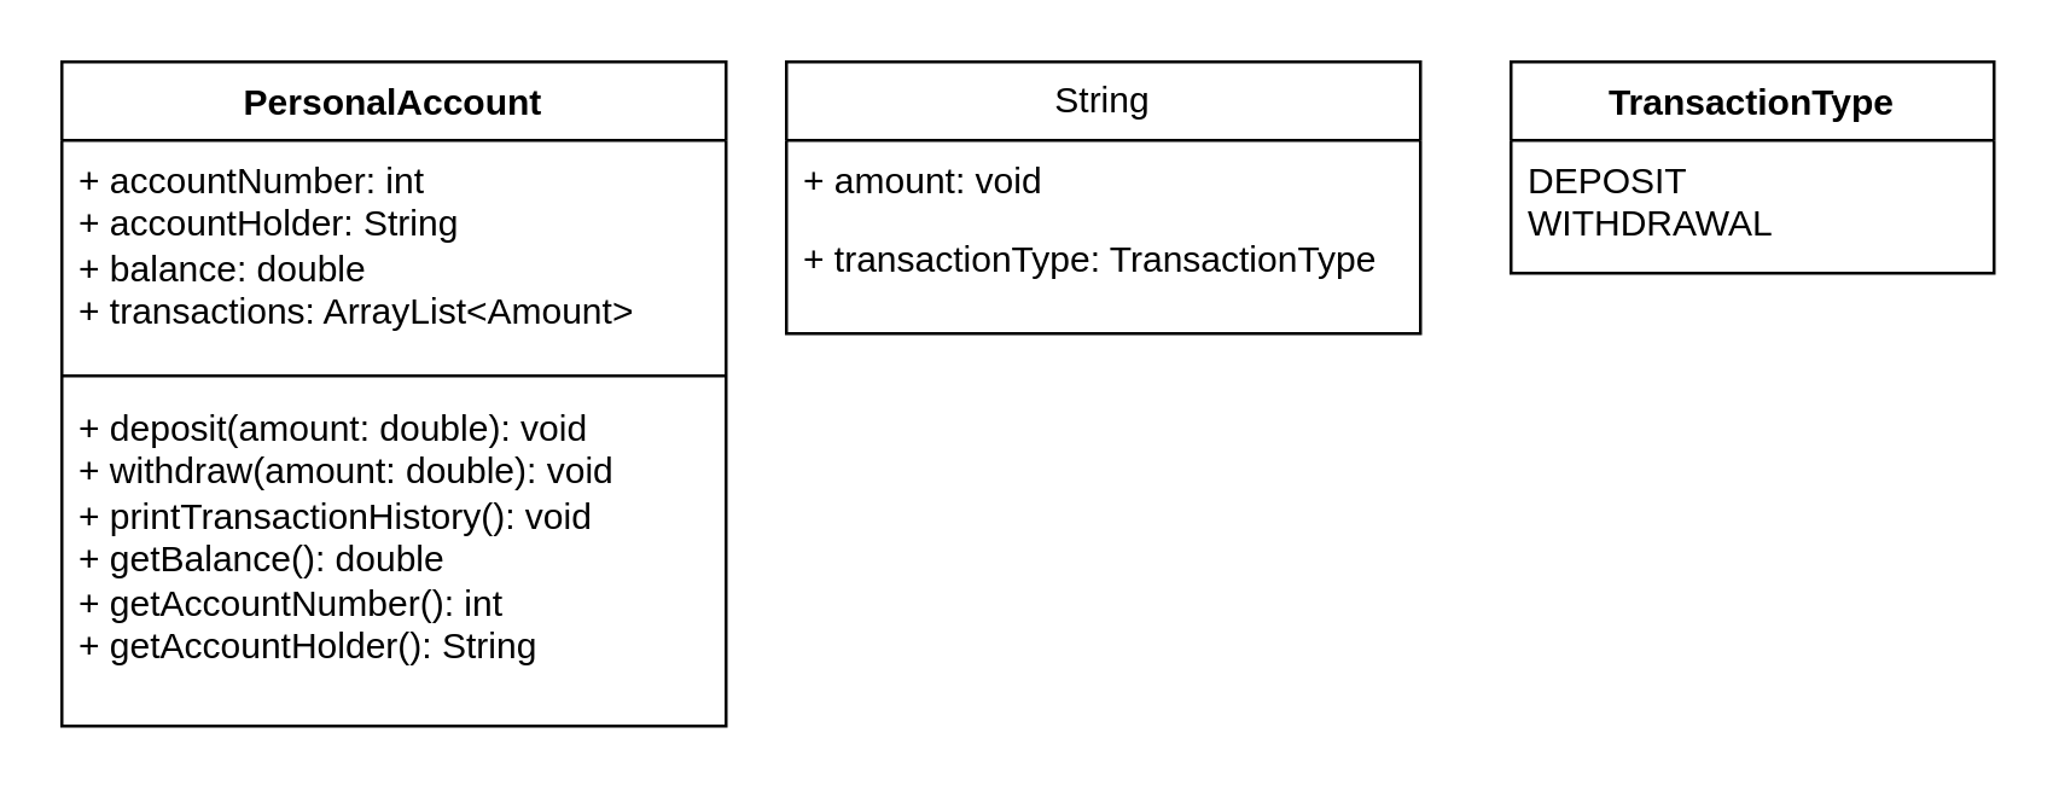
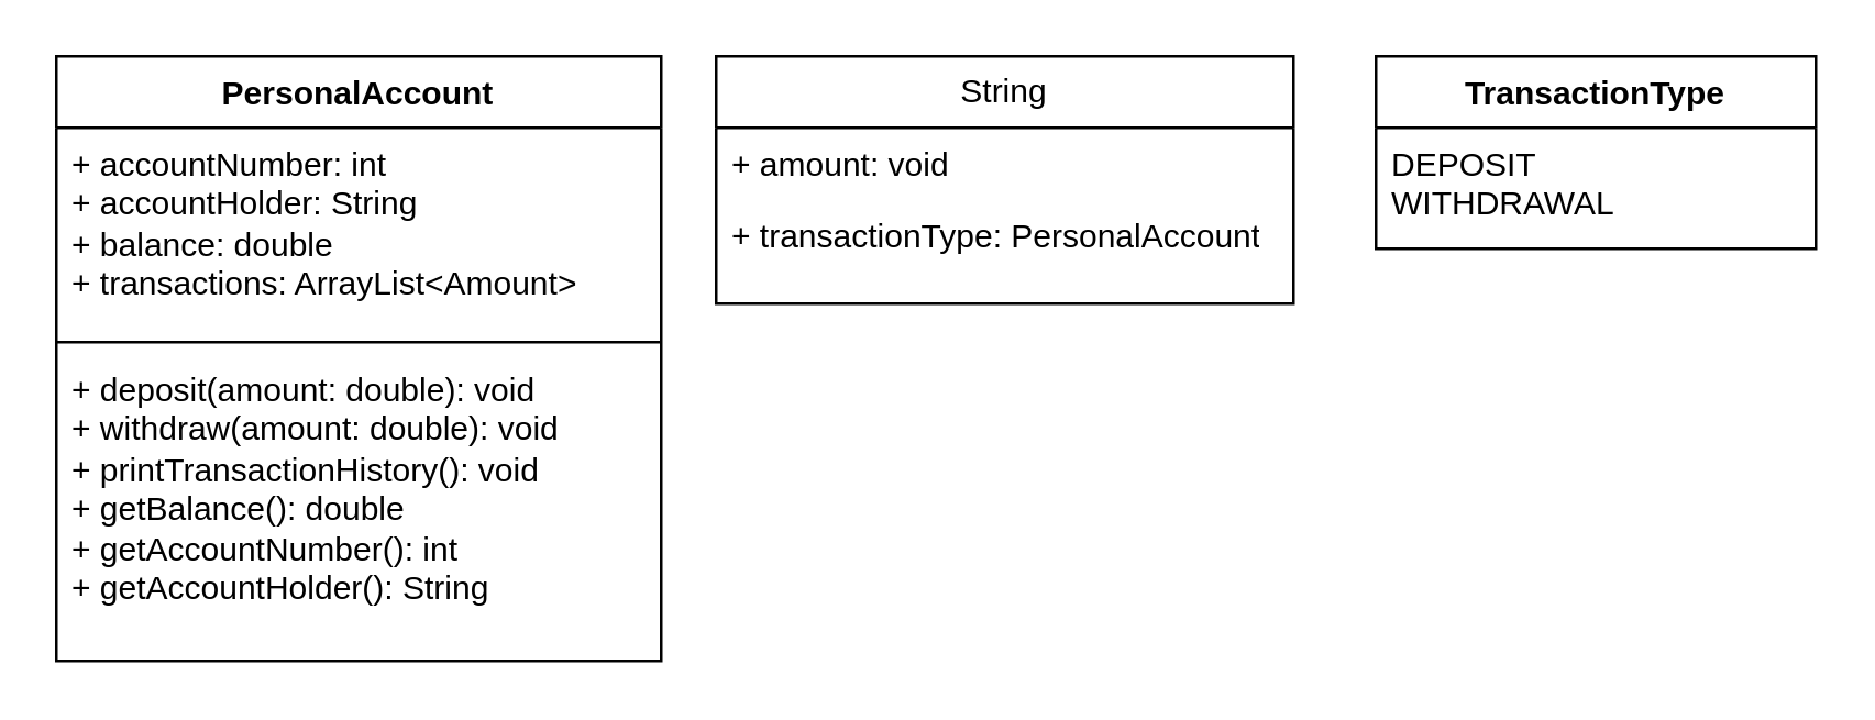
- <mxCell id="8" value="+ transactionType: TransactionType" style="text;strokeColor=none;fillColor=none;align=left;verticalAlign=top;spacingLeft=4;spacingRight=4;overflow=hidden;rotatable=0;points=[[0,0.5],[1,0.5]];portConstraint=eastwest;whiteSpace=wrap;html=1;" vertex="1" parent="6"><mxGeometry y="52" width="210" height="38" as="geometry" /></mxCell>
+ <mxCell id="8" value="+ transactionType: PersonalAccount" style="text;strokeColor=none;fillColor=none;align=left;verticalAlign=top;spacingLeft=4;spacingRight=4;overflow=hidden;rotatable=0;points=[[0,0.5],[1,0.5]];portConstraint=eastwest;whiteSpace=wrap;html=1;" vertex="1" parent="6"><mxGeometry y="52" width="210" height="38" as="geometry" /></mxCell>
